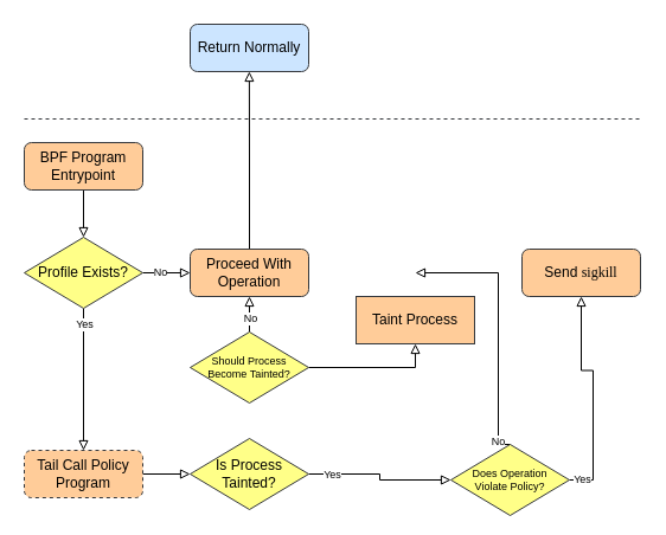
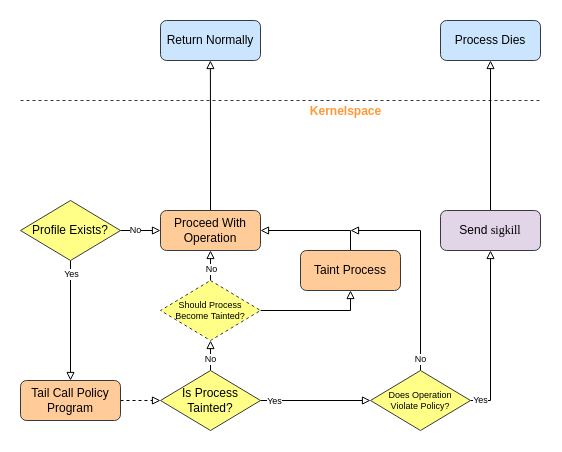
+ <mxCell id="34" value="Process Dies" style="rounded=1;whiteSpace=wrap;html=1;align=center;fillColor=#cce5ff;strokeColor=#36393d;" vertex="1" parent="1"><mxGeometry x="440" y="20" width="100" height="40" as="geometry" /></mxCell>
+ <mxCell id="19" value="Kernelspace" style="text;html=1;align=center;verticalAlign=middle;resizable=0;points=[];autosize=1;fontStyle=1;labelBackgroundColor=#ffffff;fontColor=#FF9933;fillColor=#ffffff;spacingTop=-2;" vertex="1" parent="1"><mxGeometry x="300" y="102" width="90" height="20" as="geometry" /></mxCell>
+ <mxCell id="32" style="edgeStyle=orthogonalEdgeStyle;rounded=0;orthogonalLoop=1;jettySize=auto;html=1;exitX=0.5;exitY=0;exitDx=0;exitDy=0;endArrow=block;endFill=0;fontSize=9;entryX=0.5;entryY=1;entryDx=0;entryDy=0;" edge="1" parent="1" source="33" target="34"><mxGeometry relative="1" as="geometry"><mxPoint x="490.238" y="60" as="targetPoint" /></mxGeometry></mxCell>
- <mxCell id="3" value="BPF Program&lt;br&gt;Entrypoint" style="rounded=1;whiteSpace=wrap;html=1;align=center;fillColor=#ffcc99;strokeColor=#36393d;" vertex="1" parent="1"><mxGeometry x="20" y="120" width="100" height="40" as="geometry" /></mxCell>
- <mxCell id="2" style="edgeStyle=orthogonalEdgeStyle;rounded=0;orthogonalLoop=1;jettySize=auto;html=1;exitX=0.5;exitY=1;exitDx=0;exitDy=0;entryX=0.5;entryY=0;entryDx=0;entryDy=0;fontColor=#FF9933;endArrow=block;endFill=0;" edge="1" parent="1" source="3" target="8"><mxGeometry relative="1" as="geometry" /></mxCell>
+ <mxCell id="25" style="edgeStyle=orthogonalEdgeStyle;rounded=0;orthogonalLoop=1;jettySize=auto;html=1;exitX=0.5;exitY=0;exitDx=0;exitDy=0;entryX=1;entryY=0.5;entryDx=0;entryDy=0;endArrow=block;endFill=0;fontSize=9;" edge="1" parent="1" source="26" target="12"><mxGeometry relative="1" as="geometry" /></mxCell>
- <mxCell id="33" value="Send &lt;font face=&quot;Consolas&quot;&gt;sigkill&lt;/font&gt;" style="rounded=1;whiteSpace=wrap;html=1;align=center;fillColor=#ffcc99;strokeColor=#36393d;" vertex="1" parent="1"><mxGeometry x="440" y="210" width="100" height="40" as="geometry" /></mxCell>
+ <mxCell id="33" value="Send &lt;font face=&quot;Consolas&quot;&gt;sigkill&lt;/font&gt;" style="rounded=1;whiteSpace=wrap;html=1;align=center;fillColor=#e1d5e7;strokeColor=#36393d;" vertex="1" parent="1"><mxGeometry x="440" y="210" width="100" height="40" as="geometry" /></mxCell>
- <mxCell id="26" value="Taint Process" style="whiteSpace=wrap;html=1;align=center;fillColor=#ffcc99;strokeColor=#36393d;rounded=0;" vertex="1" parent="1"><mxGeometry x="300" y="250" width="100" height="40" as="geometry" /></mxCell>
+ <mxCell id="26" value="Taint Process" style="rounded=1;whiteSpace=wrap;html=1;align=center;fillColor=#ffcc99;strokeColor=#36393d;" vertex="1" parent="1"><mxGeometry x="300" y="250" width="100" height="40" as="geometry" /></mxCell>
- <mxCell id="24" value="Should Process&lt;br style=&quot;font-size: 9px;&quot;&gt;Become Tainted?" style="rhombus;whiteSpace=wrap;html=1;fontFamily=Helvetica;fontSize=9;align=center;strokeColor=#36393d;fillColor=#ffff88;" vertex="1" parent="1"><mxGeometry x="160" y="280" width="100" height="60" as="geometry" /></mxCell>
+ <mxCell id="24" value="Should Process&lt;br style=&quot;font-size: 9px;&quot;&gt;Become Tainted?" style="rhombus;whiteSpace=wrap;html=1;fontFamily=Helvetica;fontSize=9;align=center;strokeColor=#36393d;fillColor=#ffff88;dashed=1;" vertex="1" parent="1"><mxGeometry x="160" y="280" width="100" height="60" as="geometry" /></mxCell>
+ <mxCell id="13" style="edgeStyle=orthogonalEdgeStyle;rounded=0;orthogonalLoop=1;jettySize=auto;html=1;exitX=0.5;exitY=0;exitDx=0;exitDy=0;entryX=0.5;entryY=1;entryDx=0;entryDy=0;endArrow=block;endFill=0;fontSize=9;" edge="1" parent="1" source="17" target="24"><mxGeometry relative="1" as="geometry" /></mxCell>
+ <mxCell id="14" value="No" style="text;html=1;align=center;verticalAlign=middle;resizable=0;points=[];labelBackgroundColor=#ffffff;fontSize=9;fontColor=#000000;" vertex="1" connectable="0" parent="13"><mxGeometry x="-0.176" y="1" relative="1" as="geometry"><mxPoint as="offset" /></mxGeometry></mxCell>
- <mxCell id="10" value="Tail Call Policy Program" style="rounded=1;whiteSpace=wrap;html=1;align=center;fillColor=#ffcc99;strokeColor=#36393d;dashed=1;" vertex="1" parent="1"><mxGeometry x="20" y="380" width="100" height="40" as="geometry" /></mxCell>
+ <mxCell id="10" value="Tail Call Policy Program" style="rounded=1;whiteSpace=wrap;html=1;align=center;fillColor=#ffcc99;strokeColor=#36393d;" vertex="1" parent="1"><mxGeometry x="20" y="380" width="100" height="40" as="geometry" /></mxCell>
- <mxCell id="9" style="edgeStyle=orthogonalEdgeStyle;rounded=0;orthogonalLoop=1;jettySize=auto;html=1;exitX=1;exitY=0.5;exitDx=0;exitDy=0;entryX=0;entryY=0.5;entryDx=0;entryDy=0;endArrow=block;endFill=0;" edge="1" parent="1" source="10" target="17"><mxGeometry relative="1" as="geometry" /></mxCell>
+ <mxCell id="9" style="edgeStyle=orthogonalEdgeStyle;rounded=0;orthogonalLoop=1;jettySize=auto;html=1;exitX=1;exitY=0.5;exitDx=0;exitDy=0;entryX=0;entryY=0.5;entryDx=0;entryDy=0;endArrow=block;endFill=0;dashed=1;" edge="1" parent="1" source="10" target="17"><mxGeometry relative="1" as="geometry" /></mxCell>
- <mxCell id="31" value="Does Operation&lt;br&gt;Violate Policy?" style="rhombus;whiteSpace=wrap;html=1;fontFamily=Helvetica;fontSize=9;align=center;strokeColor=#36393d;fillColor=#ffff88;" vertex="1" parent="1"><mxGeometry x="380" y="375" width="100" height="60" as="geometry" /></mxCell>
+ <mxCell id="31" value="Does Operation&lt;br&gt;Violate Policy?" style="rhombus;whiteSpace=wrap;html=1;fontFamily=Helvetica;fontSize=9;align=center;strokeColor=#36393d;fillColor=#ffff88;" vertex="1" parent="1"><mxGeometry x="370" y="370" width="100" height="60" as="geometry" /></mxCell>
